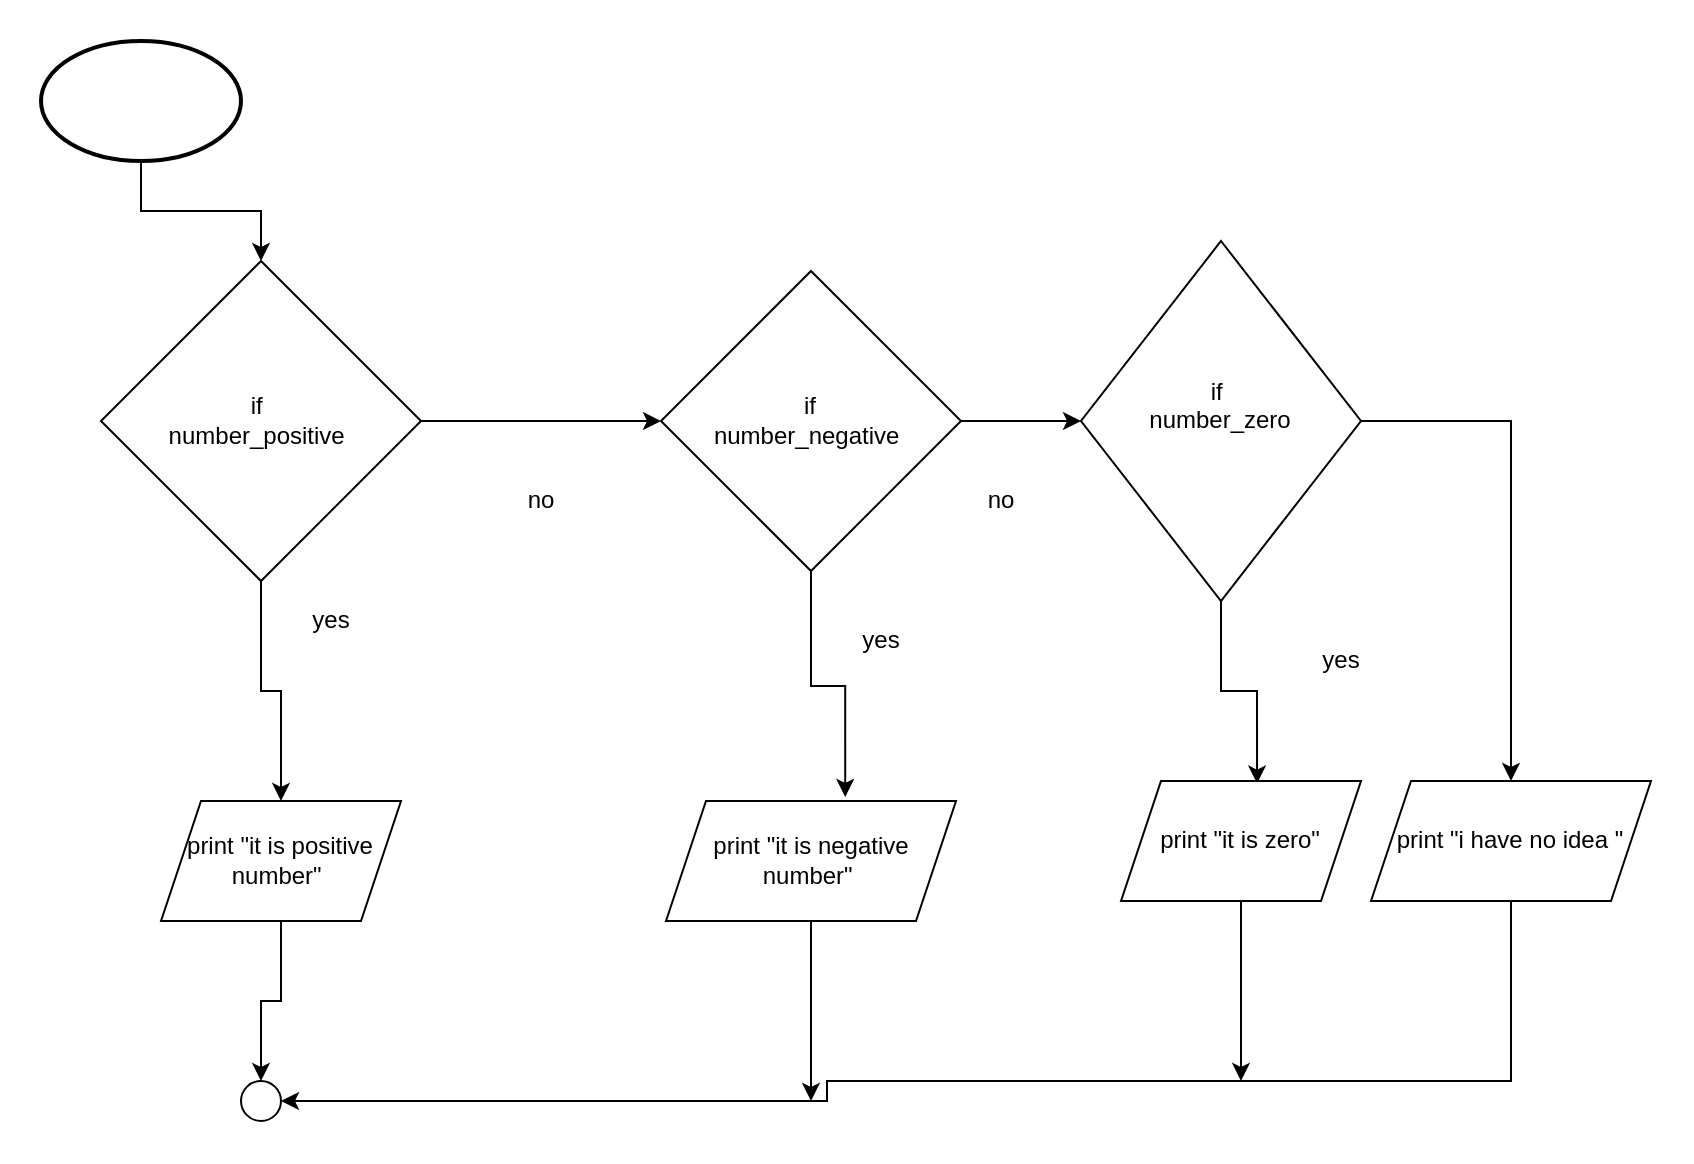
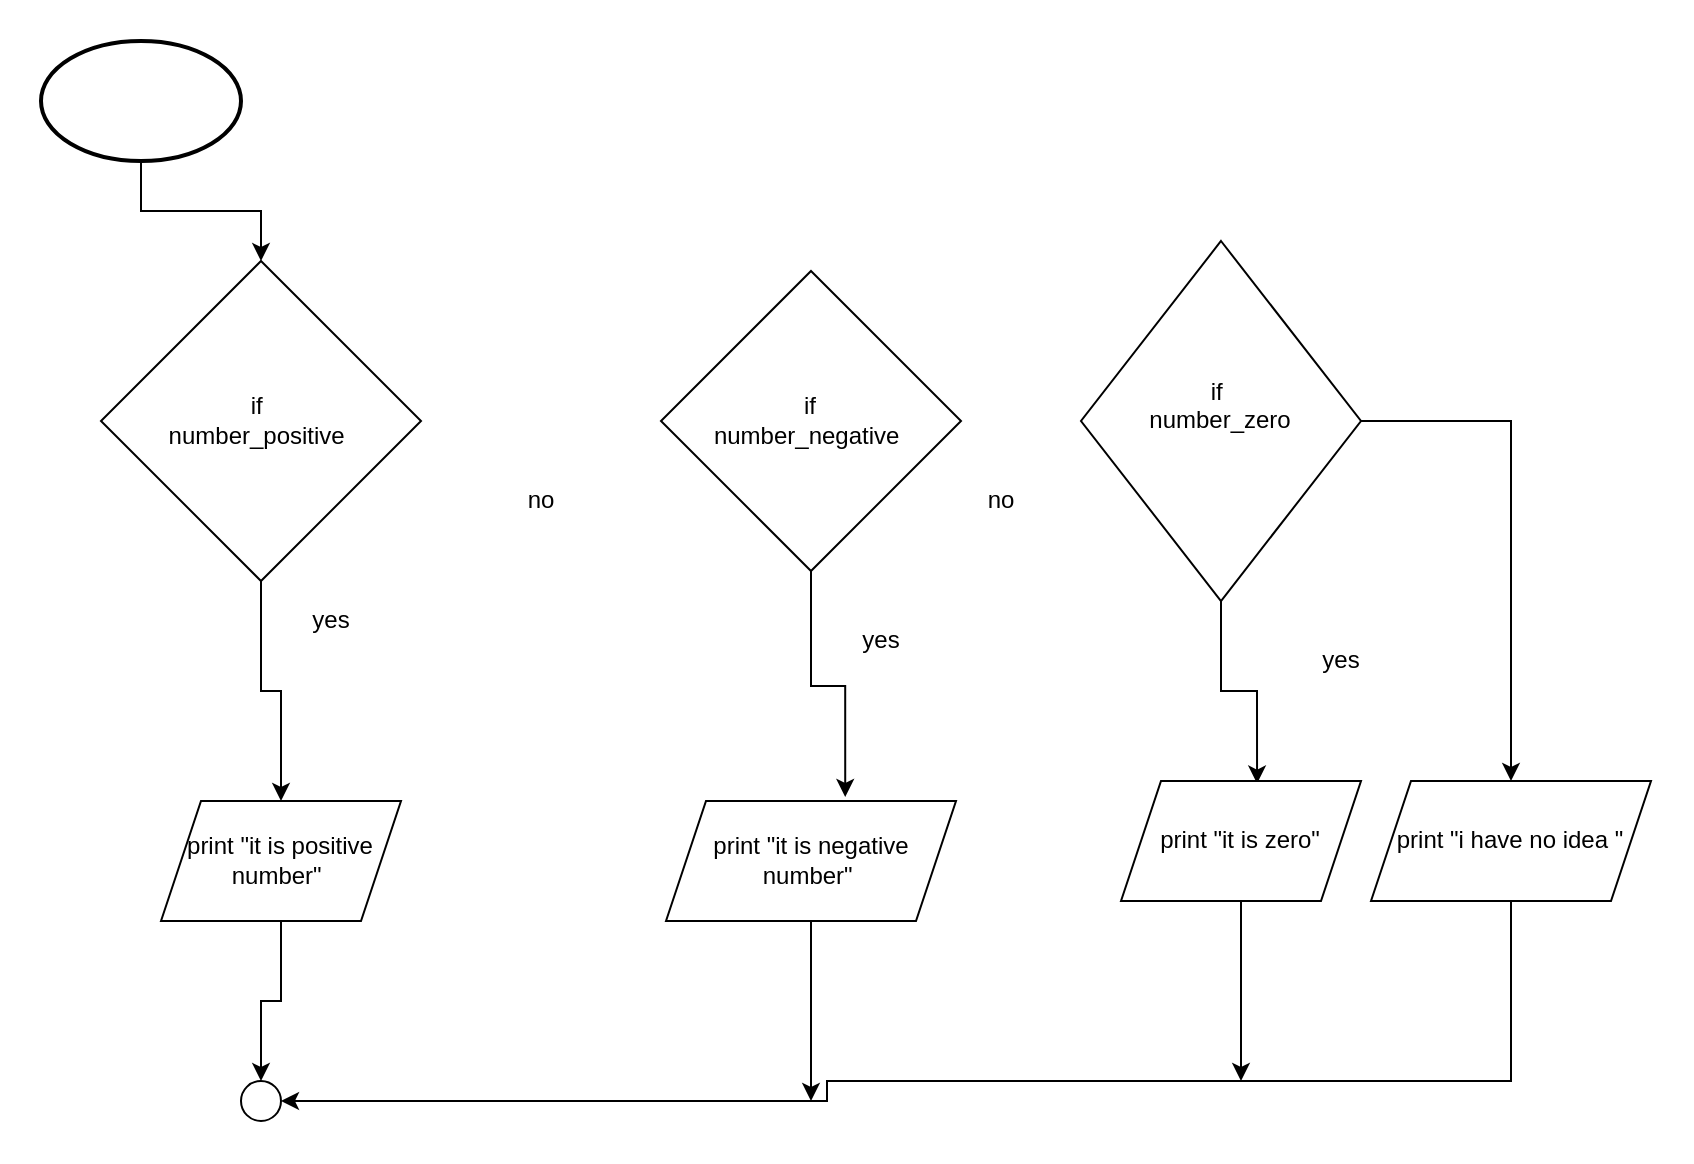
- <mxCell id="3" style="edgeStyle=orthogonalEdgeStyle;rounded=0;html=1;entryX=0;entryY=0.5;entryDx=0;entryDy=0;" parent="1" source="4" target="12" edge="1"><mxGeometry relative="1" as="geometry" /></mxCell>
- <mxCell id="10" style="edgeStyle=orthogonalEdgeStyle;rounded=0;html=1;" parent="1" source="12" target="15" edge="1"><mxGeometry relative="1" as="geometry" /></mxCell>
